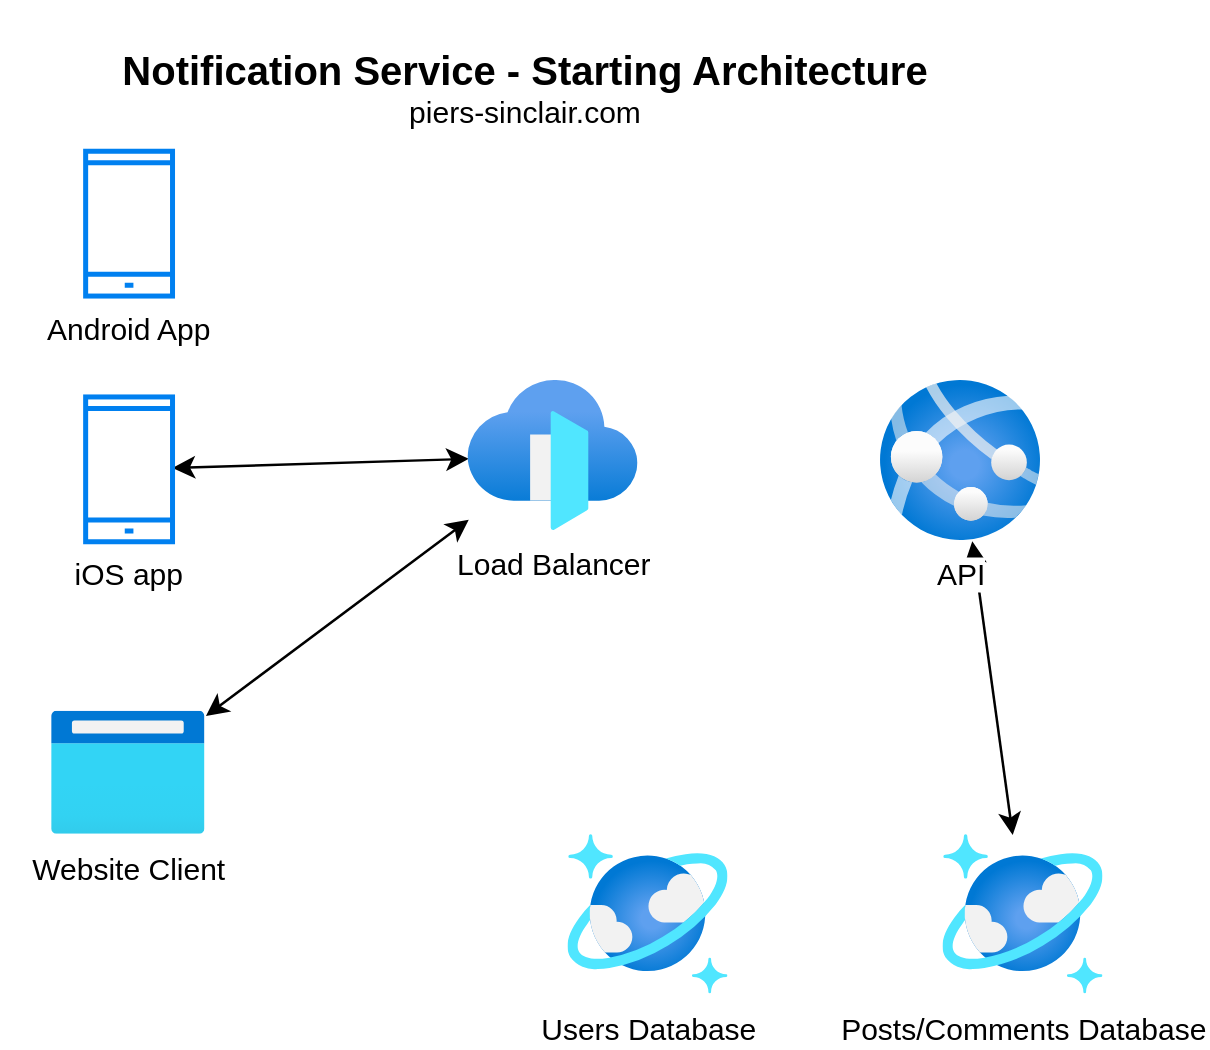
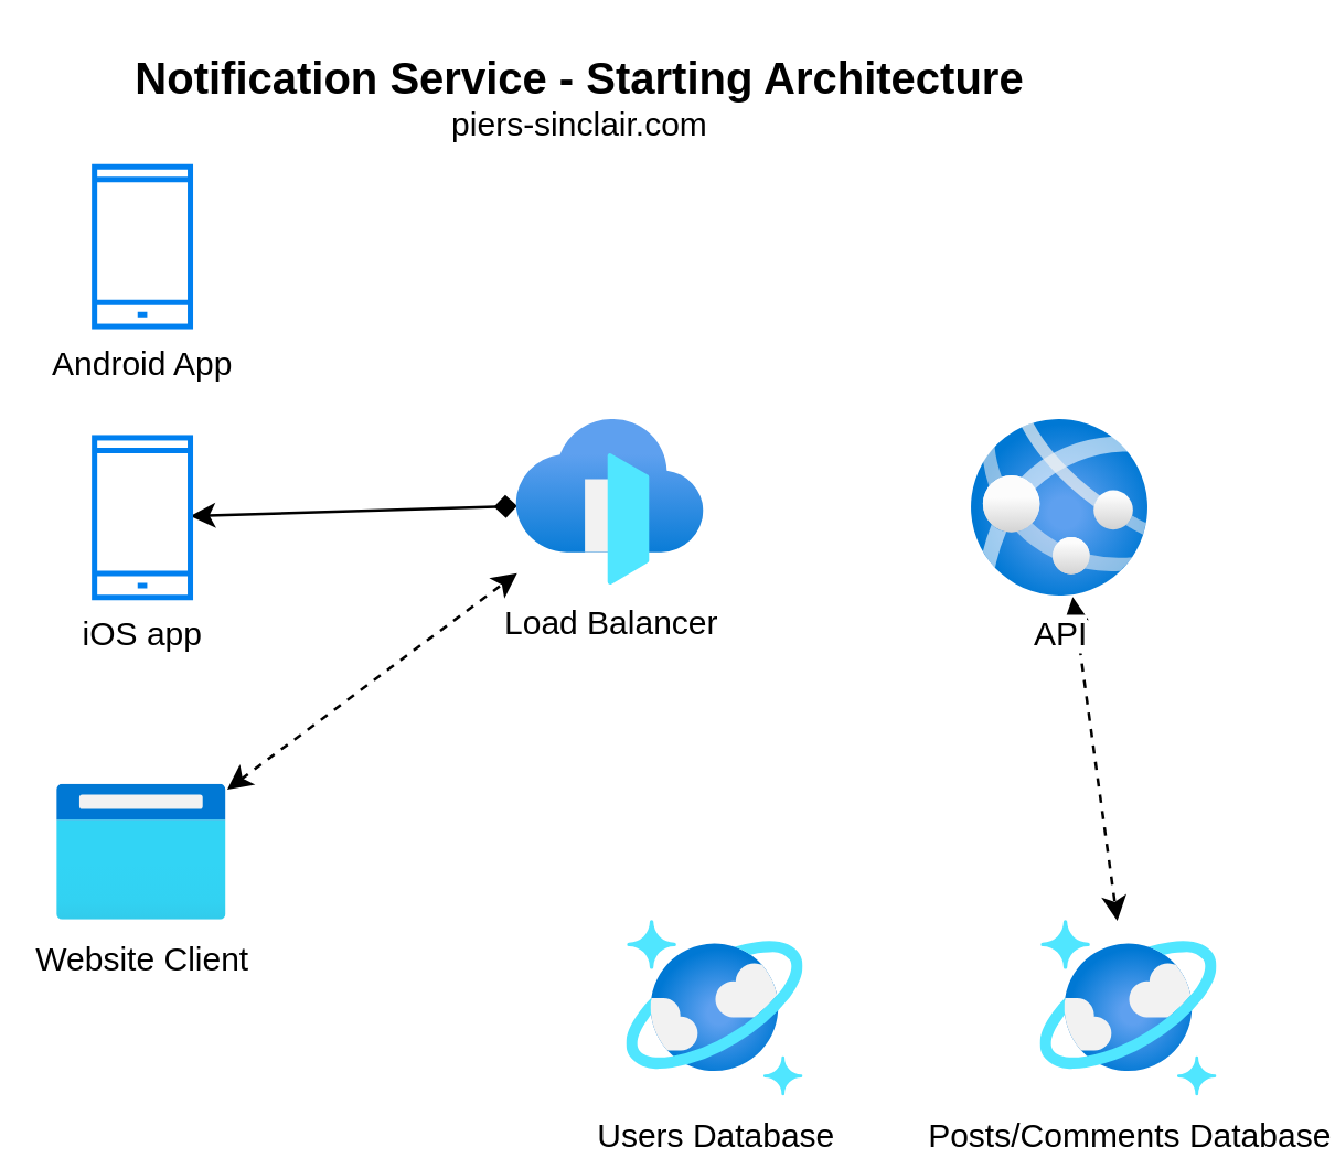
- <mxCell id="3" value="" style="edgeStyle=none;html=1;labelBackgroundColor=default;startArrow=classic;startFill=1;" parent="1" source="4" target="7" edge="1"><mxGeometry relative="1" as="geometry"><mxPoint x="77" y="161" as="targetPoint" /></mxGeometry></mxCell>
+ <mxCell id="3" value="" style="edgeStyle=none;html=1;labelBackgroundColor=default;startArrow=classic;startFill=1;endArrow=diamond;" parent="1" source="4" target="7" edge="1"><mxGeometry relative="1" as="geometry"><mxPoint x="77" y="161" as="targetPoint" /></mxGeometry></mxCell>
- <mxCell id="2" value="" style="edgeStyle=none;html=1;labelBackgroundColor=default;startArrow=classic;startFill=1;" parent="1" source="11" target="7" edge="1"><mxGeometry relative="1" as="geometry"><mxPoint x="77" y="203" as="targetPoint" /></mxGeometry></mxCell>
+ <mxCell id="2" value="" style="edgeStyle=none;html=1;labelBackgroundColor=default;startArrow=classic;startFill=1;dashed=1;" parent="1" source="11" target="7" edge="1"><mxGeometry relative="1" as="geometry"><mxPoint x="77" y="203" as="targetPoint" /></mxGeometry></mxCell>
- <mxCell id="5" value="" style="edgeStyle=none;html=1;labelBackgroundColor=default;startArrow=classic;startFill=1;" parent="1" source="6" target="8" edge="1"><mxGeometry relative="1" as="geometry"><mxPoint x="369" y="203.75" as="sourcePoint" /><mxPoint x="387" y="310" as="targetPoint" /></mxGeometry></mxCell>
+ <mxCell id="5" value="" style="edgeStyle=none;html=1;labelBackgroundColor=default;startArrow=classic;startFill=1;dashed=1;" parent="1" source="6" target="8" edge="1"><mxGeometry relative="1" as="geometry"><mxPoint x="369" y="203.75" as="sourcePoint" /><mxPoint x="387" y="310" as="targetPoint" /></mxGeometry></mxCell>
